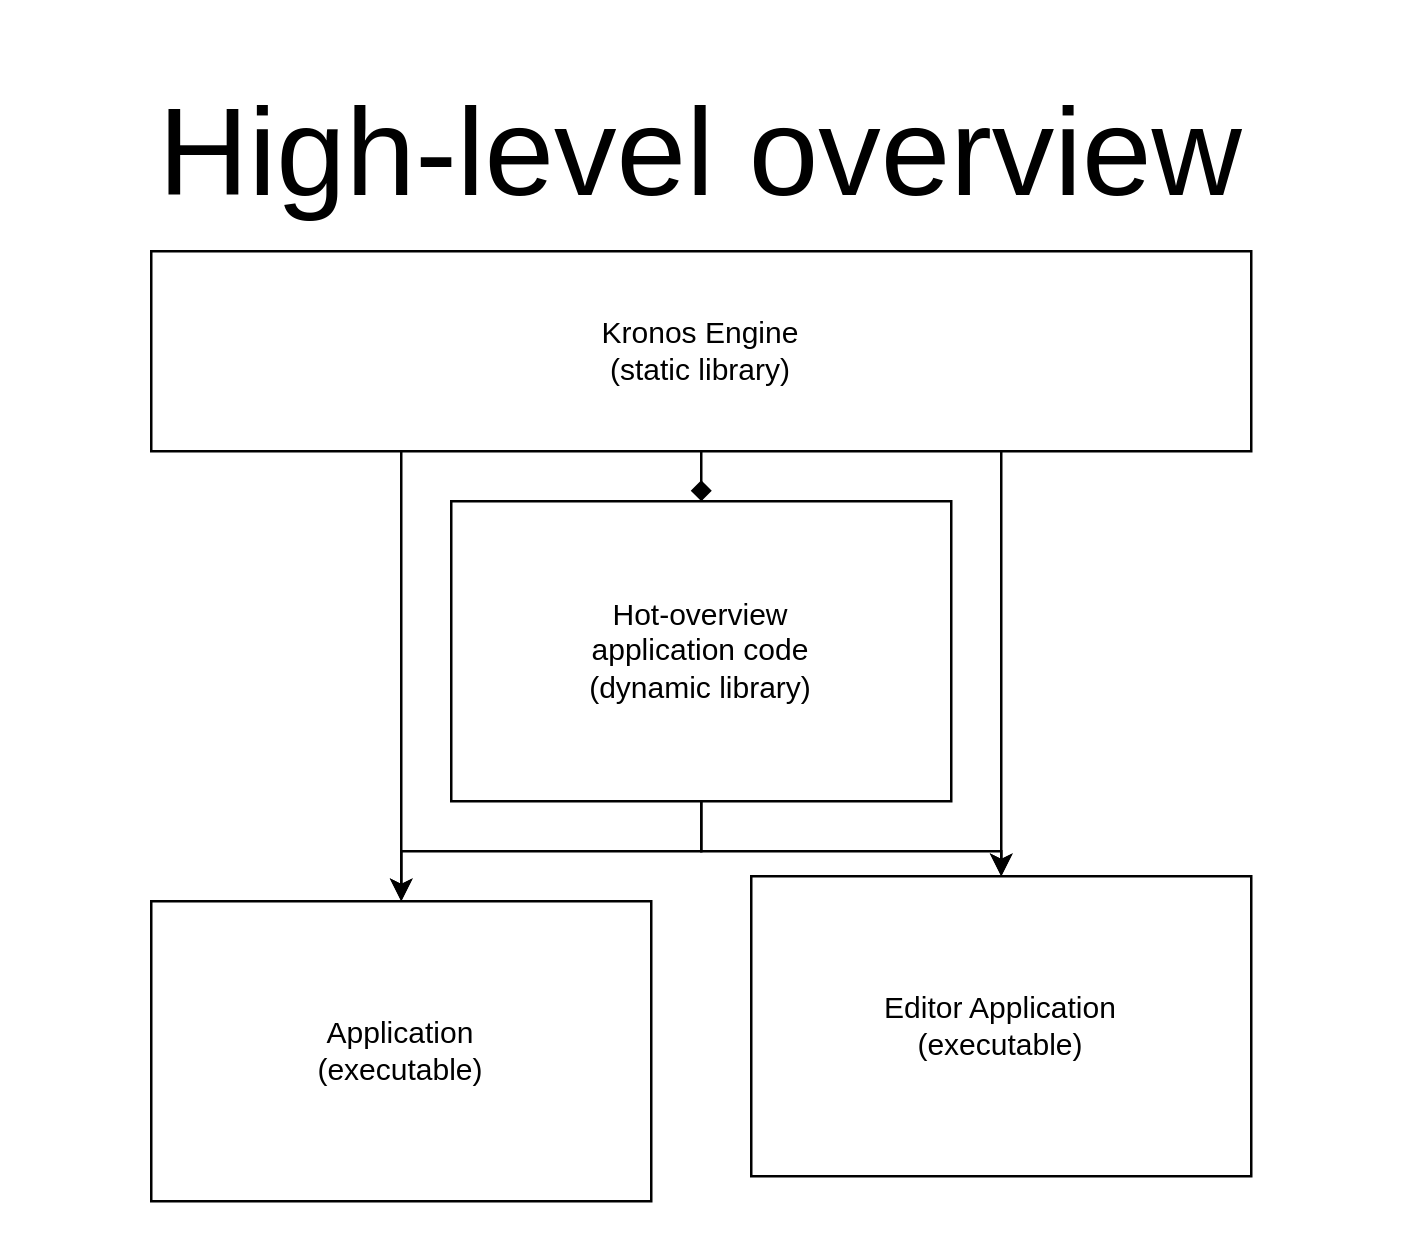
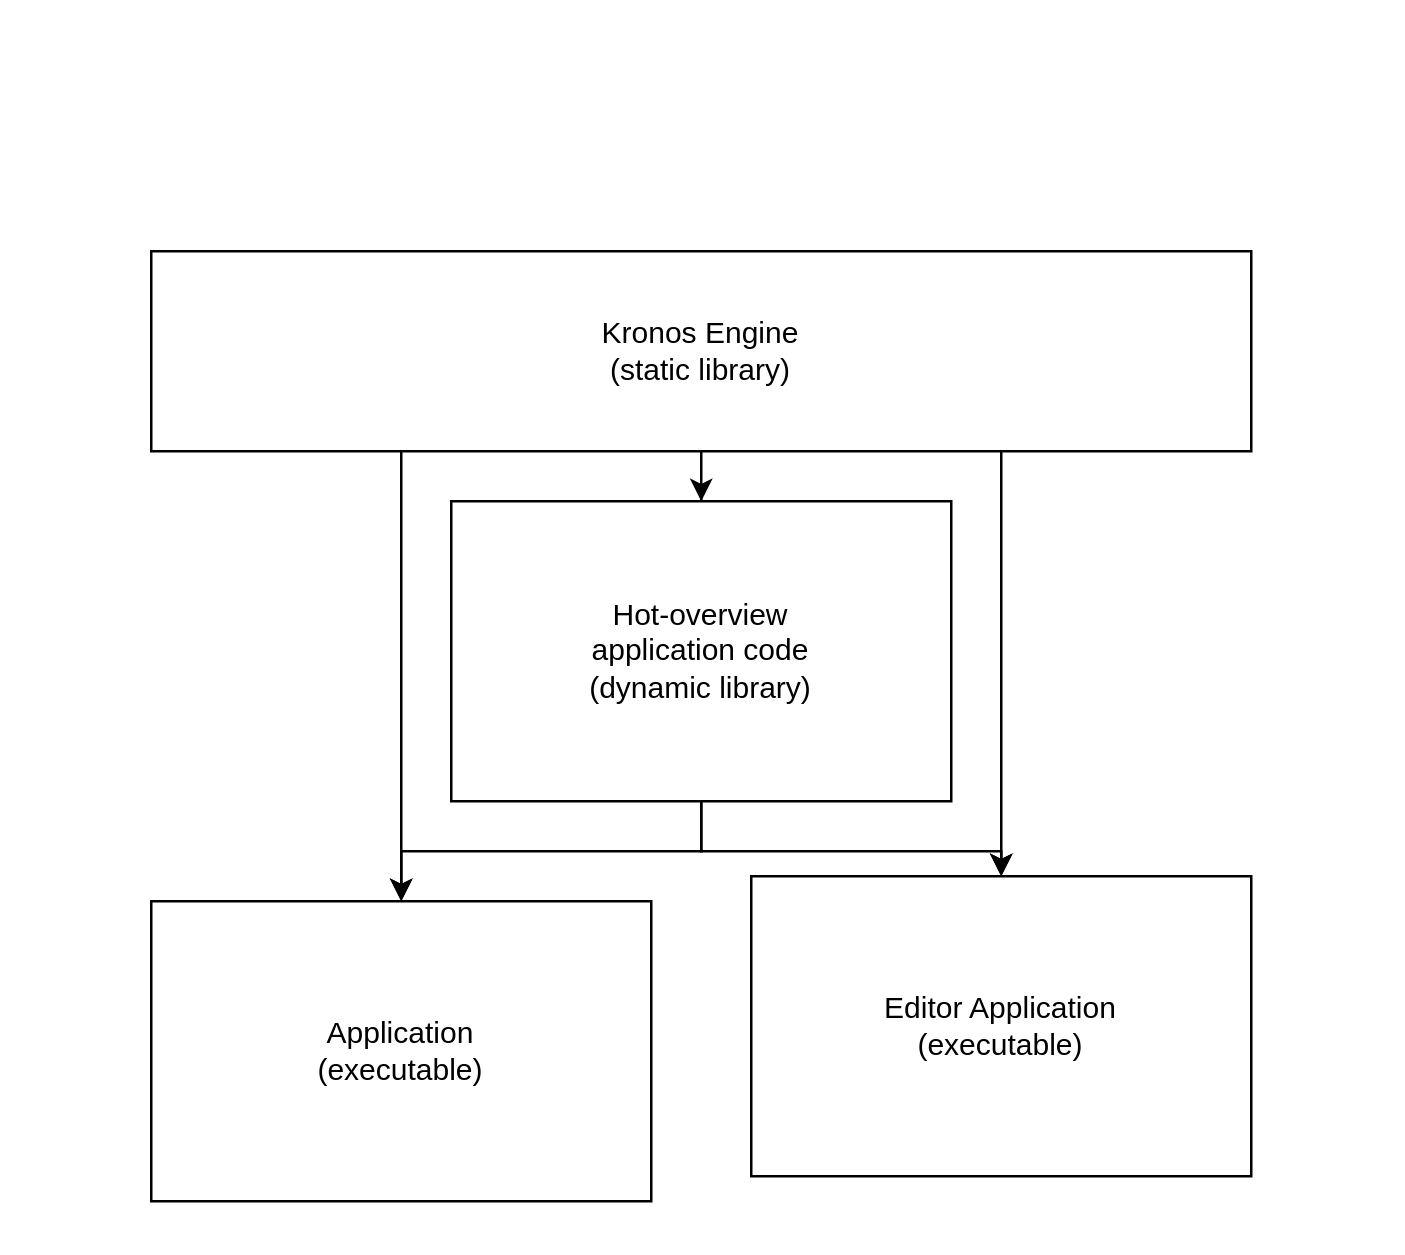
- <mxCell id="6" value="&lt;span style=&quot;font-size: 50px&quot;&gt;High-level overview&lt;/span&gt;" style="text;html=1;strokeColor=none;fillColor=none;align=center;verticalAlign=middle;whiteSpace=wrap;rounded=0;" vertex="1" parent="1"><mxGeometry x="20" y="20" width="520" height="80" as="geometry" /></mxCell>
- <mxCell id="2" style="edgeStyle=orthogonalEdgeStyle;rounded=0;orthogonalLoop=1;jettySize=auto;html=1;fontSize=50;endArrow=diamond;" edge="1" parent="1" source="5" target="11"><mxGeometry relative="1" as="geometry" /></mxCell>
+ <mxCell id="2" style="edgeStyle=orthogonalEdgeStyle;rounded=0;orthogonalLoop=1;jettySize=auto;html=1;fontSize=50;" edge="1" parent="1" source="5" target="11"><mxGeometry relative="1" as="geometry" /></mxCell>
